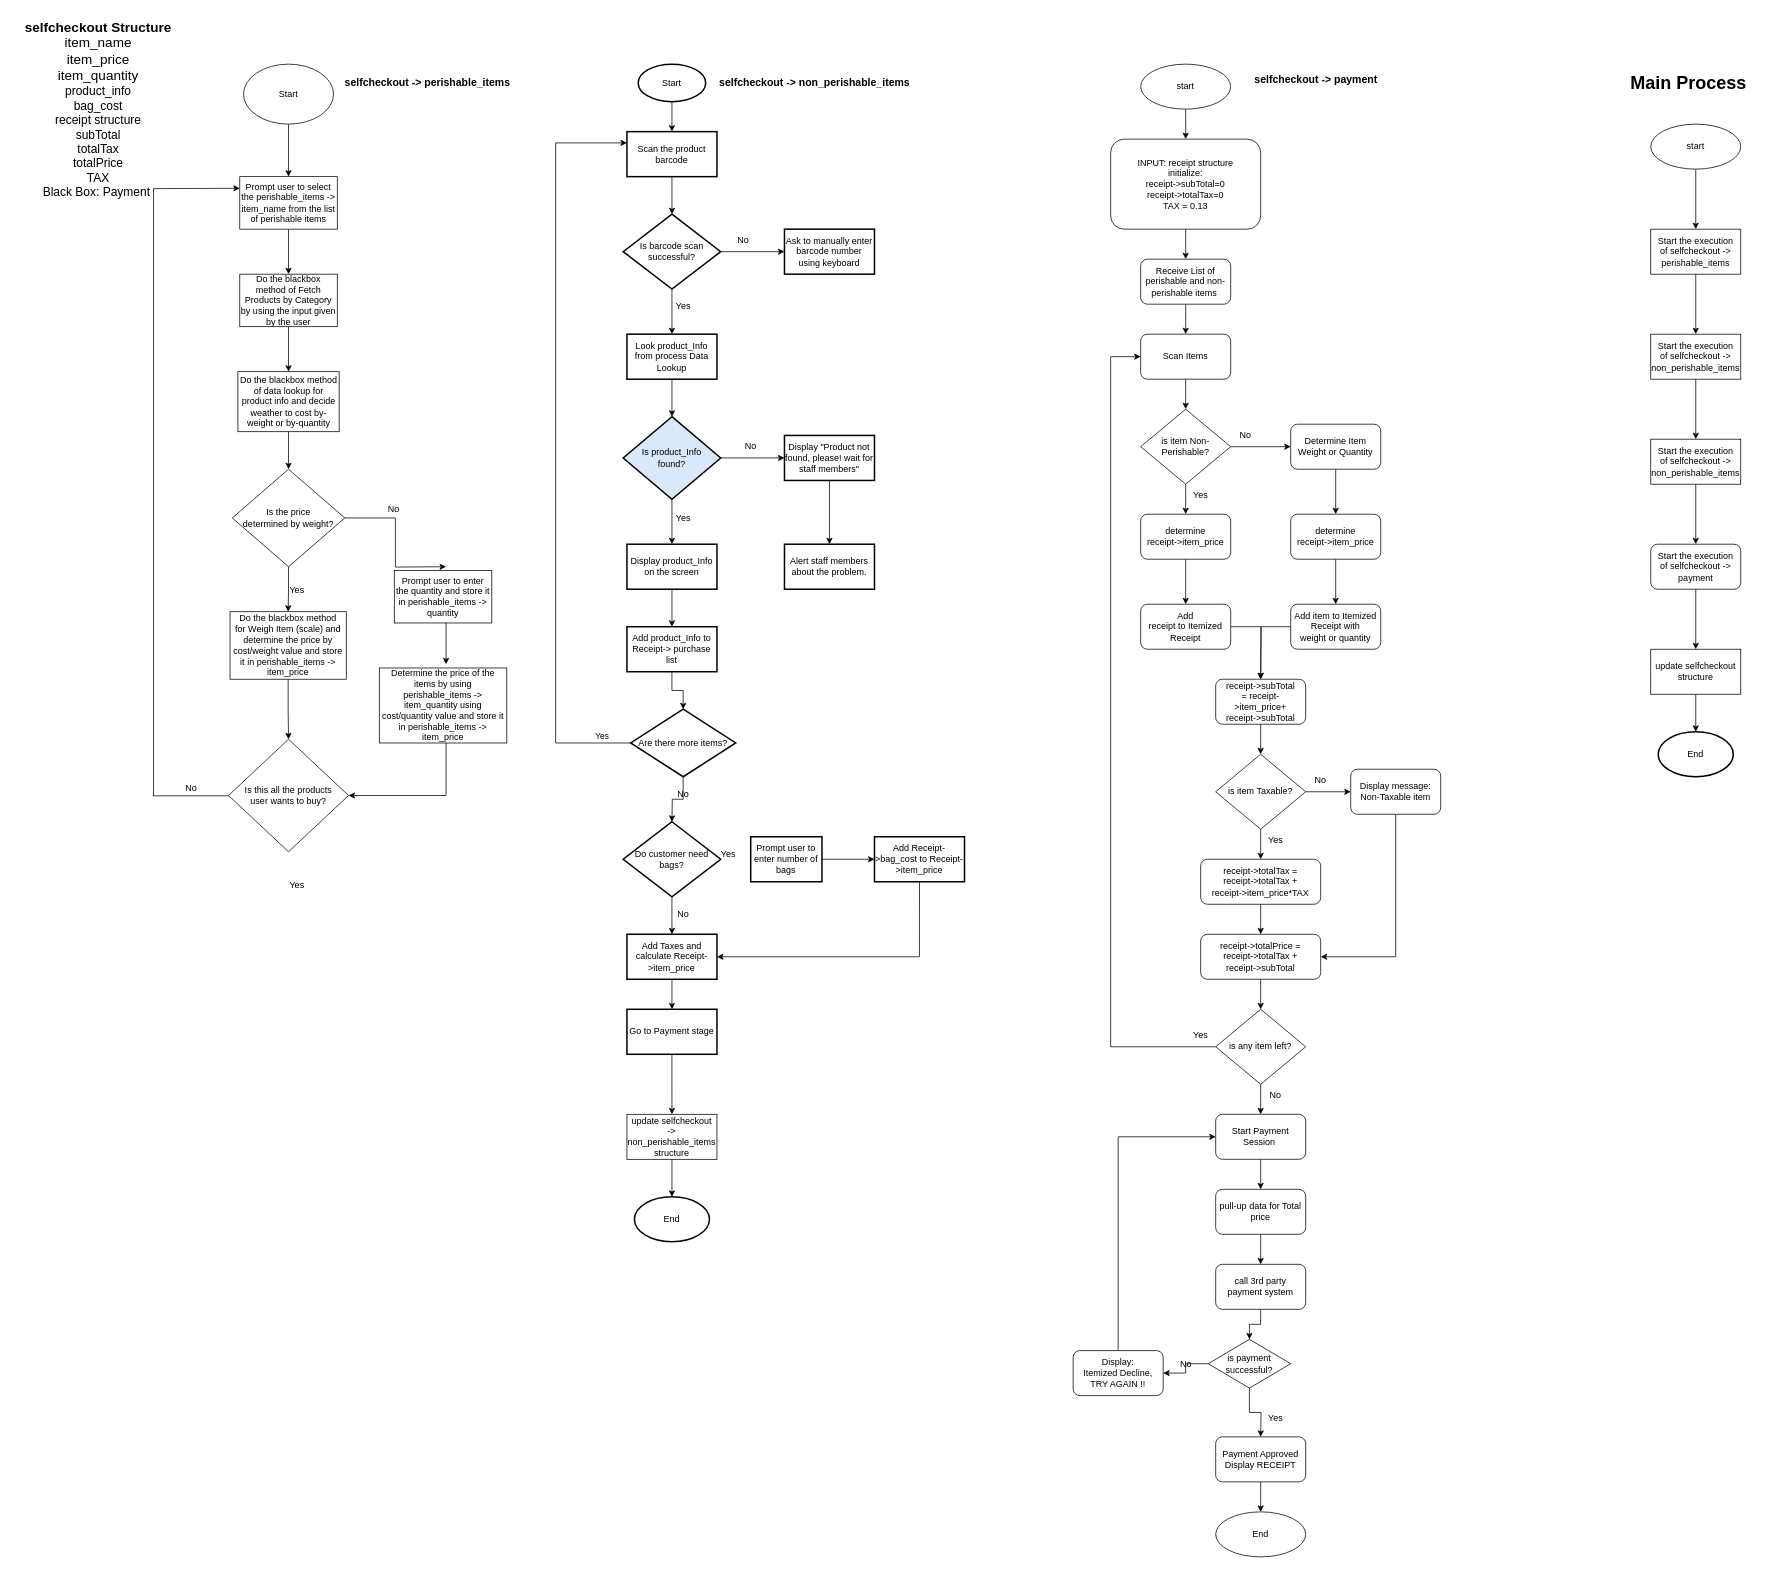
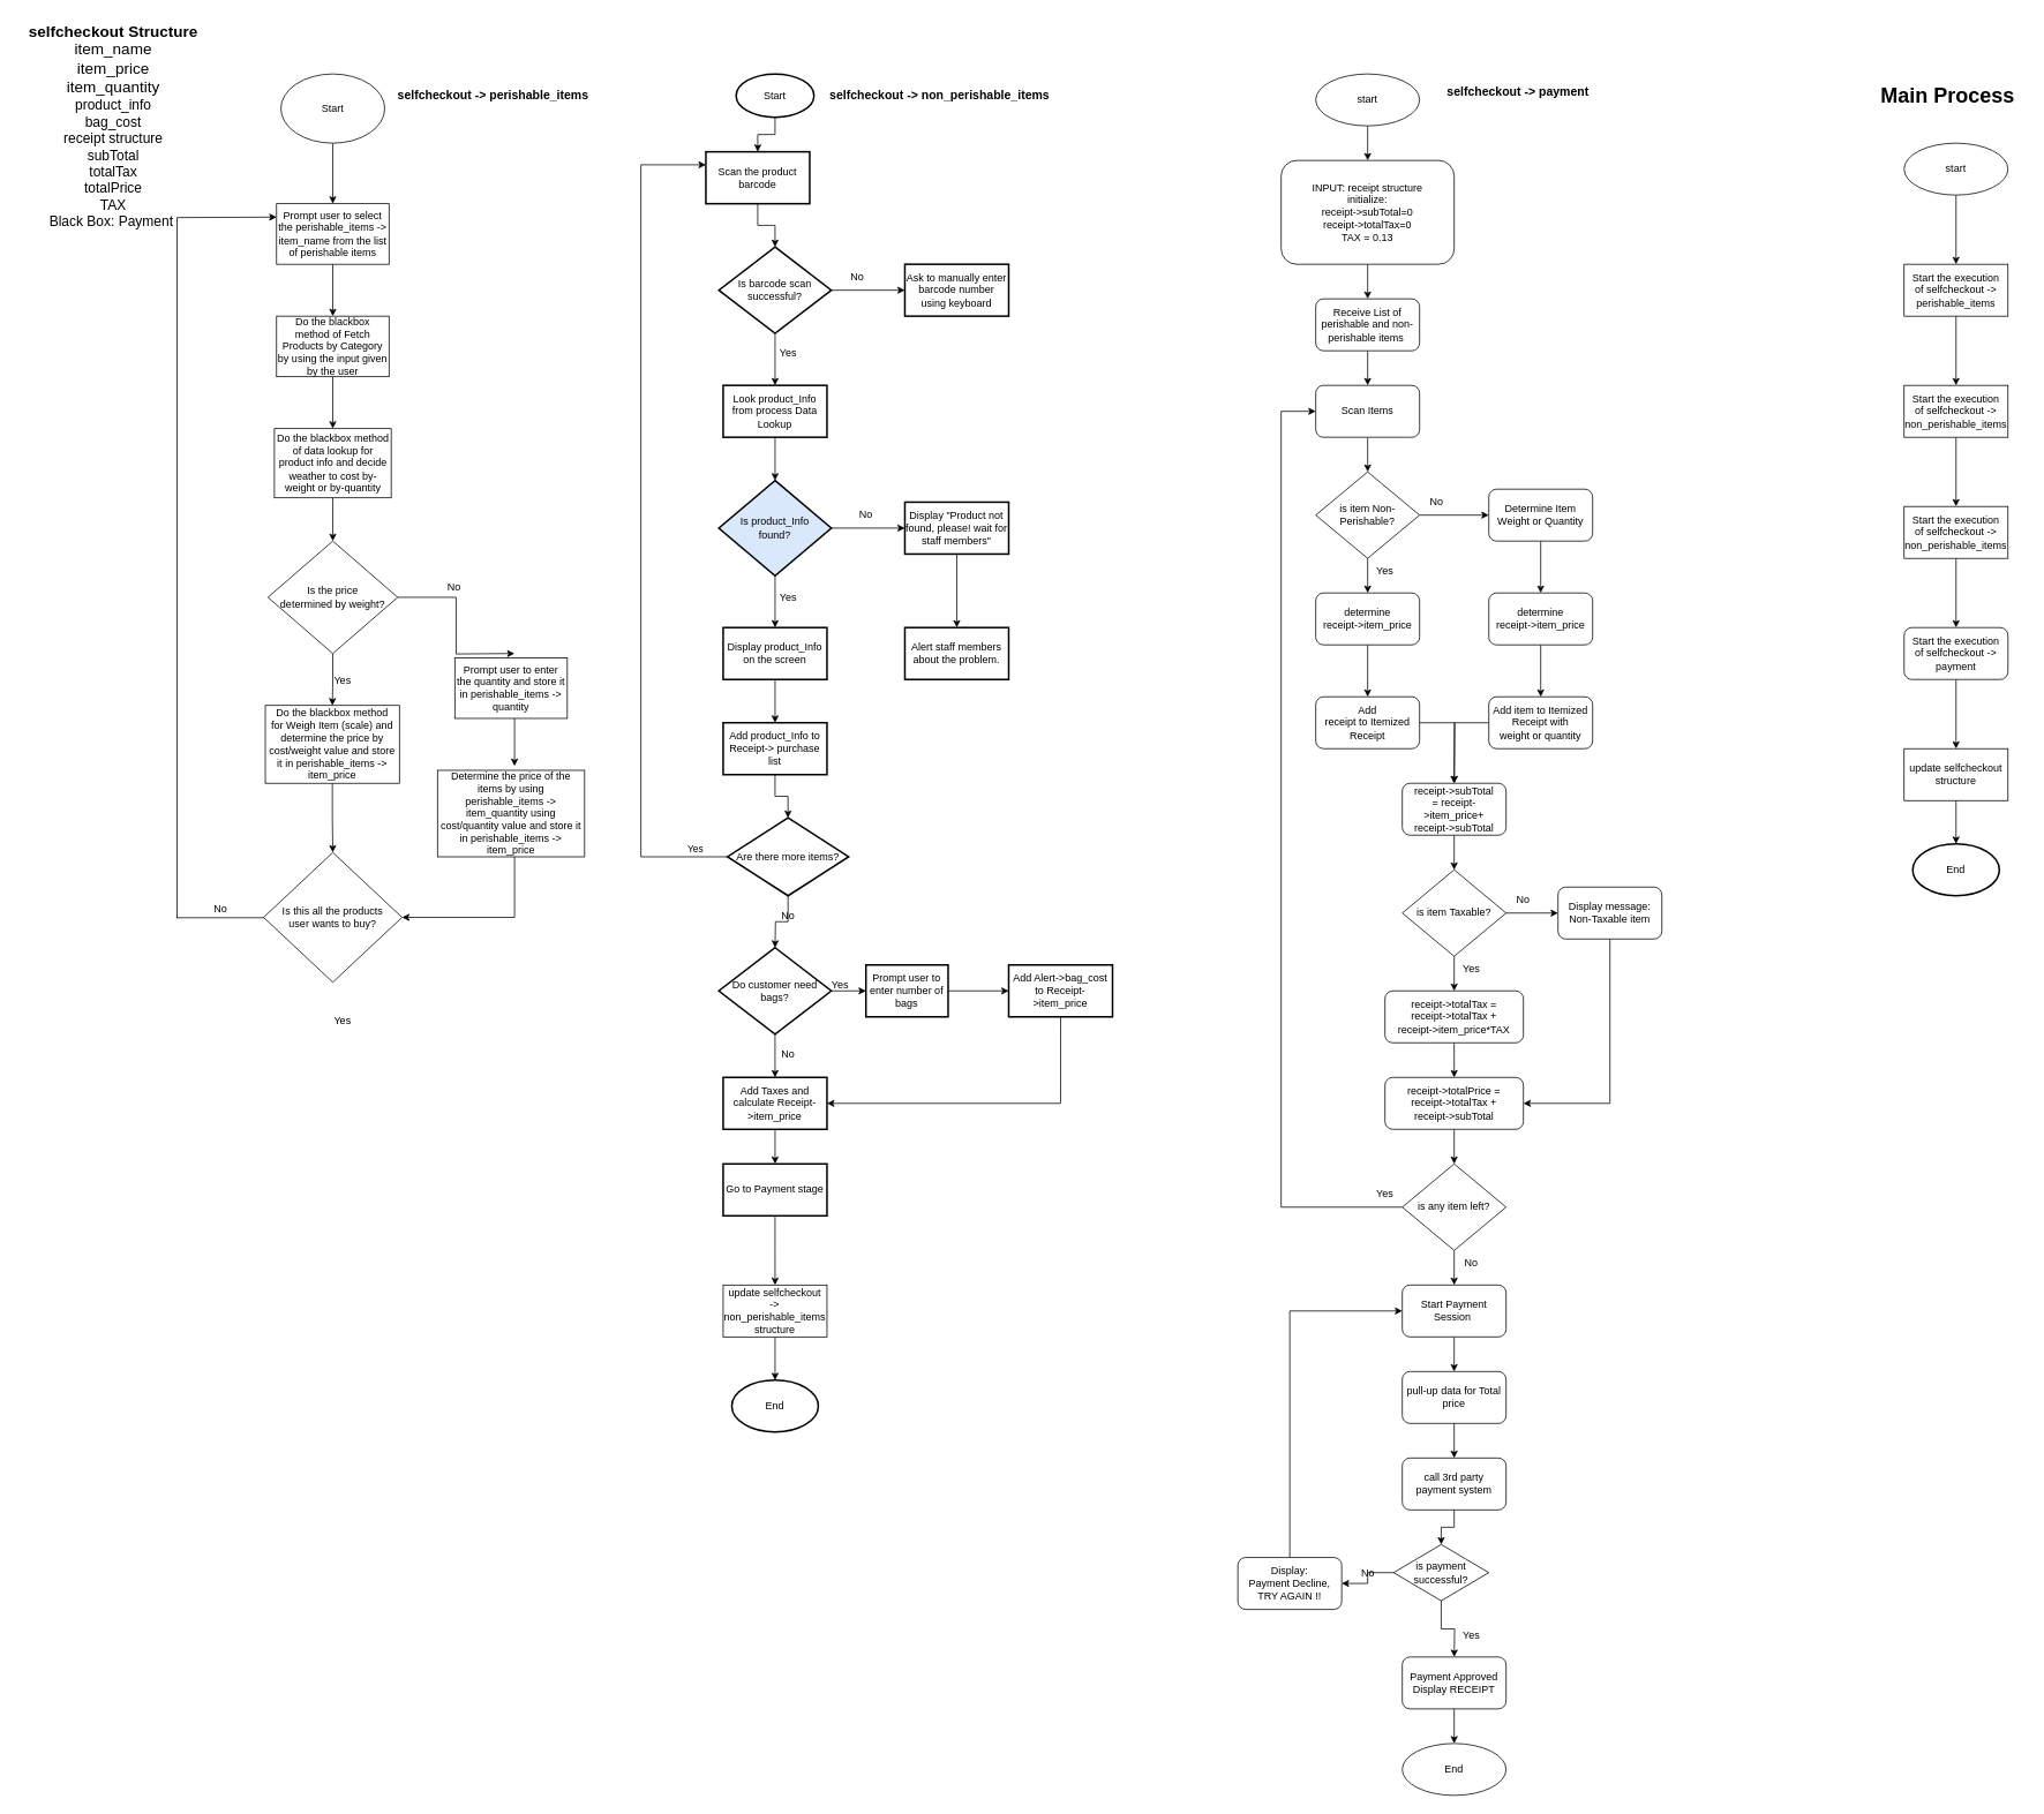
- <mxCell id="31" value="Scan the product barcode" style="whiteSpace=wrap;html=1;strokeWidth=2;" vertex="1" parent="1"><mxGeometry x="835.14" y="175" width="120" height="60" as="geometry" /></mxCell>
+ <mxCell id="31" value="Scan the product barcode" style="whiteSpace=wrap;html=1;strokeWidth=2;" vertex="1" parent="1"><mxGeometry x="815.14" y="175" width="120" height="60" as="geometry" /></mxCell>
+ <mxCell id="58" value="" style="edgeStyle=orthogonalEdgeStyle;rounded=0;orthogonalLoop=1;jettySize=auto;html=1;" edge="1" parent="1" source="59" target="64"><mxGeometry relative="1" as="geometry" /></mxCell>
- <mxCell id="67" value="Add Receipt-&amp;gt;bag_cost to Receipt-&amp;gt;item_price" style="whiteSpace=wrap;html=1;strokeWidth=2;" vertex="1" parent="1"><mxGeometry x="1165.14" y="1115" width="120" height="60" as="geometry" /></mxCell>
+ <mxCell id="67" value="Add Alert-&amp;gt;bag_cost to Receipt-&amp;gt;item_price" style="whiteSpace=wrap;html=1;strokeWidth=2;" vertex="1" parent="1"><mxGeometry x="1165.14" y="1115" width="120" height="60" as="geometry" /></mxCell>
- <mxCell id="129" value="Display:&lt;br&gt;Itemized Decline,&lt;br&gt;TRY AGAIN !!" style="rounded=1;whiteSpace=wrap;html=1;" vertex="1" parent="1"><mxGeometry x="1430" y="1800" width="120" height="60" as="geometry" /></mxCell>
+ <mxCell id="129" value="Display:&lt;br&gt;Payment Decline,&lt;br&gt;TRY AGAIN !!" style="rounded=1;whiteSpace=wrap;html=1;" vertex="1" parent="1"><mxGeometry x="1430" y="1800" width="120" height="60" as="geometry" /></mxCell>
